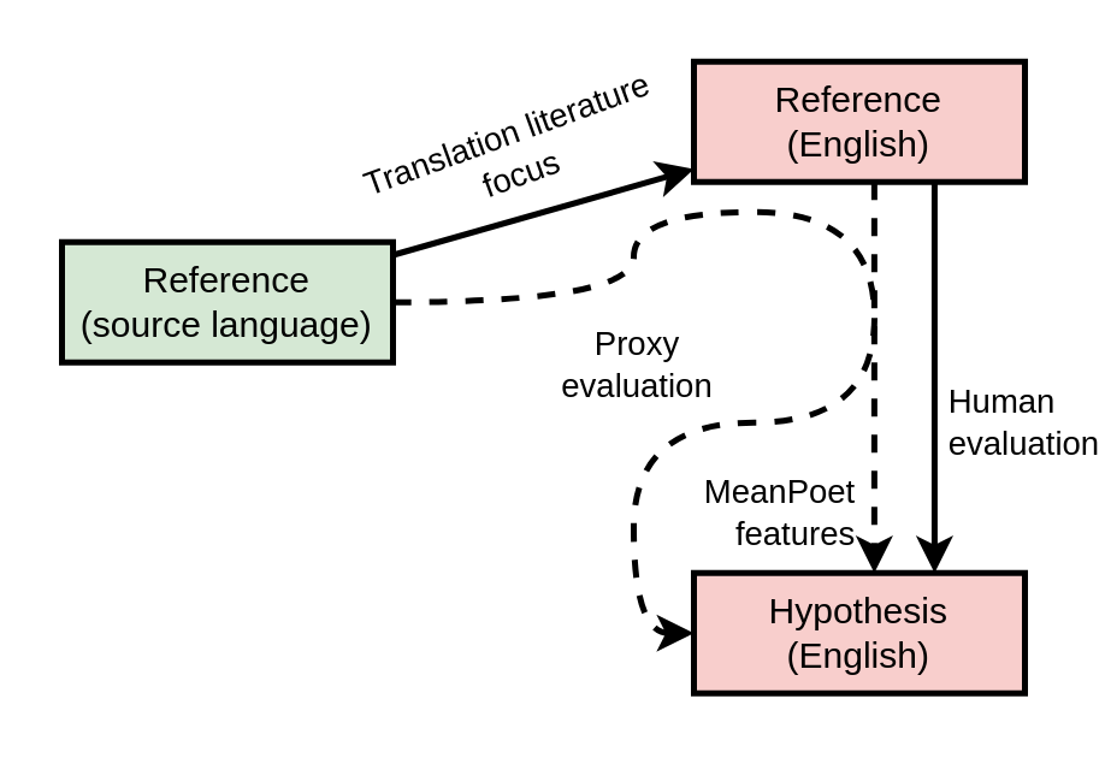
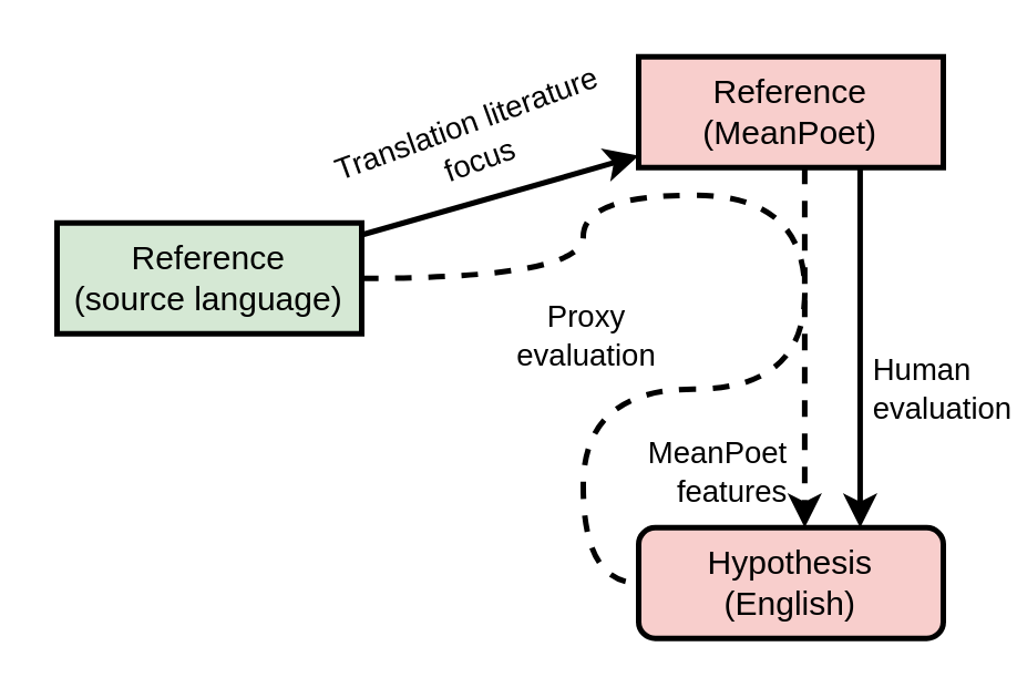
- <mxCell id="8" value="Reference&lt;br&gt;(English)" style="rounded=0;whiteSpace=wrap;html=1;strokeWidth=2;fillColor=#f8cecc;strokeColor=#000000;" vertex="1" parent="1"><mxGeometry x="230" y="20" width="110" height="40" as="geometry" /></mxCell>
+ <mxCell id="8" value="Reference&lt;br&gt;(MeanPoet)" style="rounded=0;whiteSpace=wrap;html=1;strokeWidth=2;fillColor=#f8cecc;strokeColor=#000000;" vertex="1" parent="1"><mxGeometry x="230" y="20" width="110" height="40" as="geometry" /></mxCell>
- <mxCell id="4" style="edgeStyle=orthogonalEdgeStyle;rounded=0;orthogonalLoop=1;jettySize=auto;html=1;strokeWidth=2;curved=1;dashed=1;" edge="1" parent="1" source="6" target="9"><mxGeometry relative="1" as="geometry"><Array as="points"><mxPoint x="210" y="100" /><mxPoint x="210" y="70" /><mxPoint x="290" y="70" /><mxPoint x="290" y="140" /><mxPoint x="210" y="140" /><mxPoint x="210" y="210" /></Array></mxGeometry></mxCell>
+ <mxCell id="4" style="edgeStyle=orthogonalEdgeStyle;rounded=0;orthogonalLoop=1;jettySize=auto;html=1;strokeWidth=2;curved=1;dashed=1;endArrow=none;" edge="1" parent="1" source="6" target="9"><mxGeometry relative="1" as="geometry"><Array as="points"><mxPoint x="210" y="100" /><mxPoint x="210" y="70" /><mxPoint x="290" y="70" /><mxPoint x="290" y="140" /><mxPoint x="210" y="140" /><mxPoint x="210" y="210" /></Array></mxGeometry></mxCell>
- <mxCell id="9" value="Hypothesis&lt;br&gt;(English)" style="rounded=0;whiteSpace=wrap;html=1;strokeWidth=2;fillColor=#f8cecc;strokeColor=#000000;" vertex="1" parent="1"><mxGeometry x="230" y="190" width="110" height="40" as="geometry" /></mxCell>
+ <mxCell id="9" value="Hypothesis&lt;br&gt;(English)" style="whiteSpace=wrap;html=1;strokeWidth=2;fillColor=#f8cecc;strokeColor=#000000;rounded=1;" vertex="1" parent="1"><mxGeometry x="230" y="190" width="110" height="40" as="geometry" /></mxCell>
